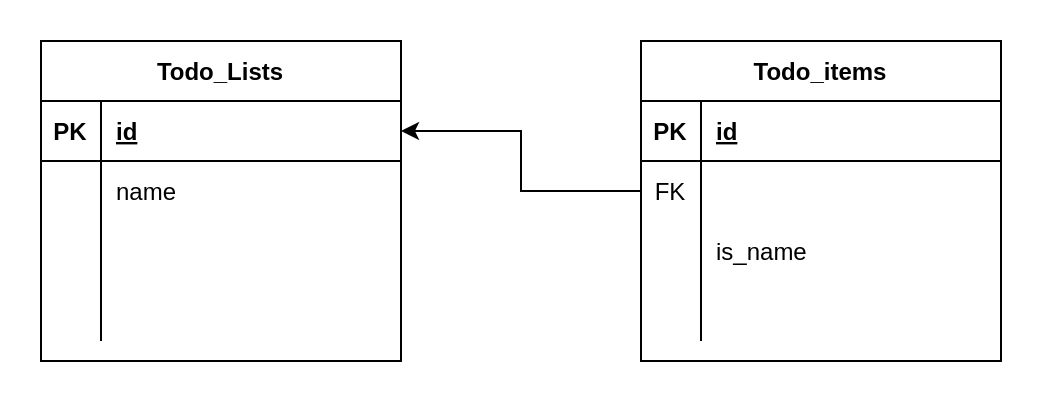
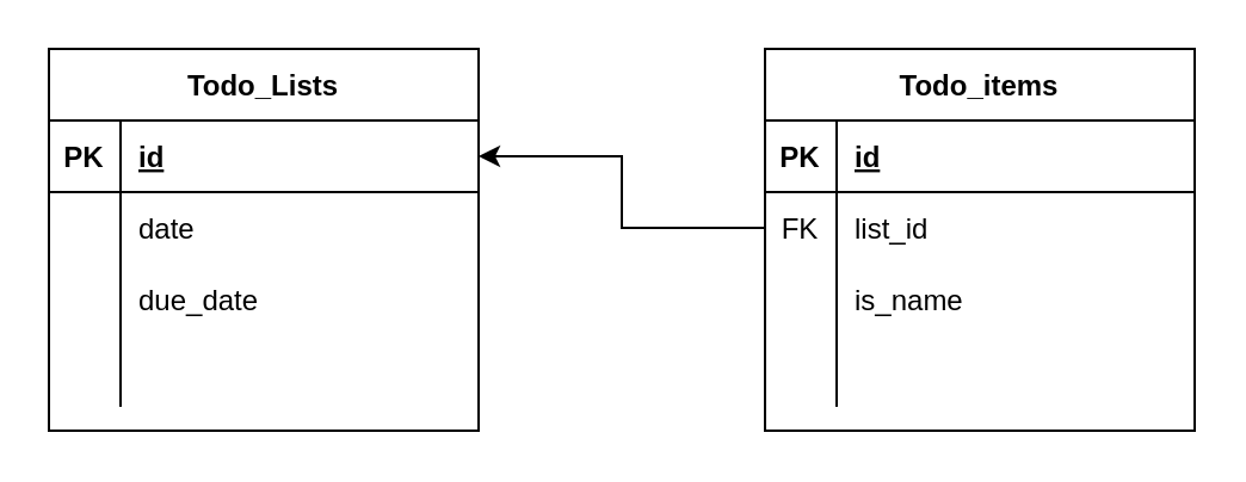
+ <mxCell id="8" value="list_id" style="shape=partialRectangle;connectable=0;fillColor=none;top=0;left=0;bottom=0;right=0;align=left;spacingLeft=6;overflow=hidden;" vertex="1" parent="6"><mxGeometry x="30" width="150" height="30" as="geometry" /></mxCell>
- <mxCell id="22" value="name    " style="shape=partialRectangle;connectable=0;fillColor=none;top=0;left=0;bottom=0;right=0;align=left;spacingLeft=6;overflow=hidden;" vertex="1" parent="20"><mxGeometry x="30" width="150" height="30" as="geometry" /></mxCell>
+ <mxCell id="22" value="date    " style="shape=partialRectangle;connectable=0;fillColor=none;top=0;left=0;bottom=0;right=0;align=left;spacingLeft=6;overflow=hidden;" vertex="1" parent="20"><mxGeometry x="30" width="150" height="30" as="geometry" /></mxCell>
+ <mxCell id="25" value="due_date" style="shape=partialRectangle;connectable=0;fillColor=none;top=0;left=0;bottom=0;right=0;align=left;spacingLeft=6;overflow=hidden;" vertex="1" parent="23"><mxGeometry x="30" width="150" height="30" as="geometry" /></mxCell>
